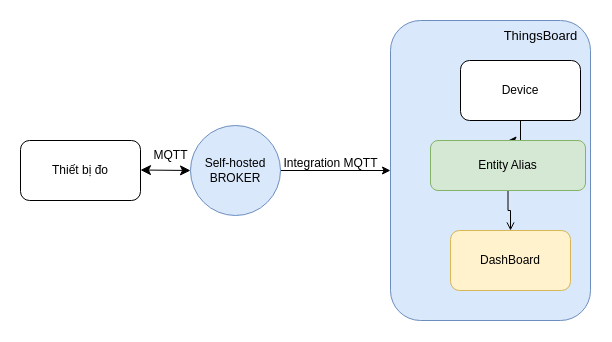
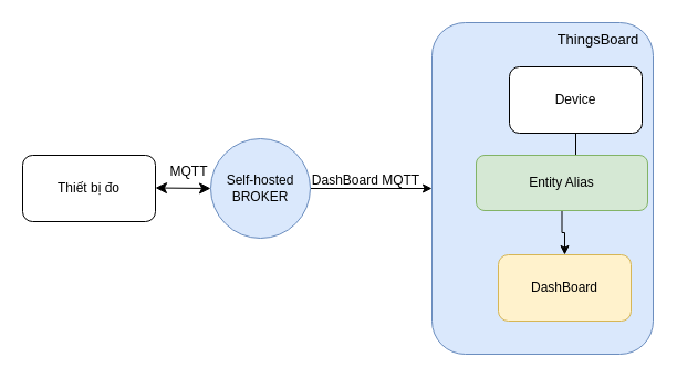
- <mxCell id="7" value="" style="edgeStyle=orthogonalEdgeStyle;rounded=0;orthogonalLoop=1;jettySize=auto;html=1;" edge="1" parent="1" source="8" target="10"><mxGeometry relative="1" as="geometry" /></mxCell>
+ <mxCell id="7" value="" style="edgeStyle=orthogonalEdgeStyle;rounded=0;orthogonalLoop=1;jettySize=auto;html=1;endArrow=none;" edge="1" parent="1" source="8" target="10"><mxGeometry relative="1" as="geometry" /></mxCell>
- <mxCell id="12" value="Integration MQTT" style="text;html=1;align=center;verticalAlign=middle;resizable=0;points=[];autosize=1;strokeColor=none;fillColor=none;" vertex="1" parent="1"><mxGeometry x="270" y="148" width="120" height="30" as="geometry" /></mxCell>
+ <mxCell id="12" value="DashBoard MQTT" style="text;html=1;align=center;verticalAlign=middle;resizable=0;points=[];autosize=1;strokeColor=none;fillColor=none;" vertex="1" parent="1"><mxGeometry x="270" y="148" width="120" height="30" as="geometry" /></mxCell>
- <mxCell id="9" value="" style="edgeStyle=orthogonalEdgeStyle;rounded=0;orthogonalLoop=1;jettySize=auto;html=1;endArrow=open;" edge="1" parent="1" source="10" target="11"><mxGeometry relative="1" as="geometry" /></mxCell>
+ <mxCell id="9" value="" style="edgeStyle=orthogonalEdgeStyle;rounded=0;orthogonalLoop=1;jettySize=auto;html=1;" edge="1" parent="1" source="10" target="11"><mxGeometry relative="1" as="geometry" /></mxCell>
